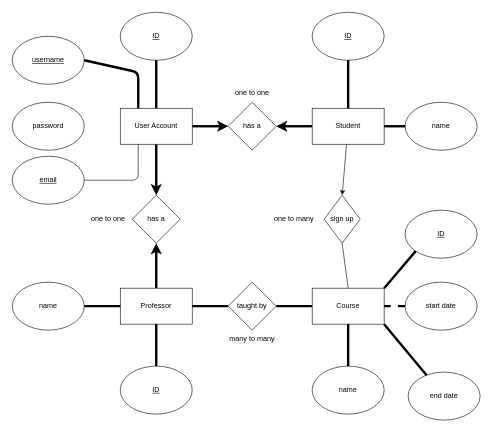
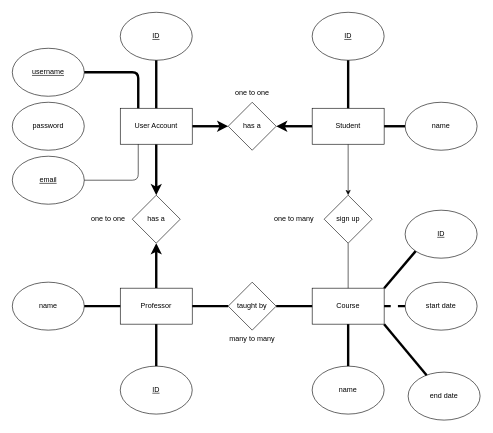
- <mxCell id="11" value="&lt;u&gt;username&lt;/u&gt;" style="ellipse;whiteSpace=wrap;html=1;" parent="1" vertex="1"><mxGeometry x="20" y="60" width="120" height="80" as="geometry" /></mxCell>
+ <mxCell id="11" value="&lt;u&gt;username&lt;/u&gt;" style="ellipse;whiteSpace=wrap;html=1;" parent="1" vertex="1"><mxGeometry x="20" y="80" width="120" height="80" as="geometry" /></mxCell>
- <mxCell id="21" value="sign up" style="rhombus;whiteSpace=wrap;html=1;" parent="1" vertex="1"><mxGeometry x="540" y="325" width="60" height="80" as="geometry" /></mxCell>
+ <mxCell id="21" value="sign up" style="rhombus;whiteSpace=wrap;html=1;" parent="1" vertex="1"><mxGeometry x="540" y="325" width="80" height="80" as="geometry" /></mxCell>
